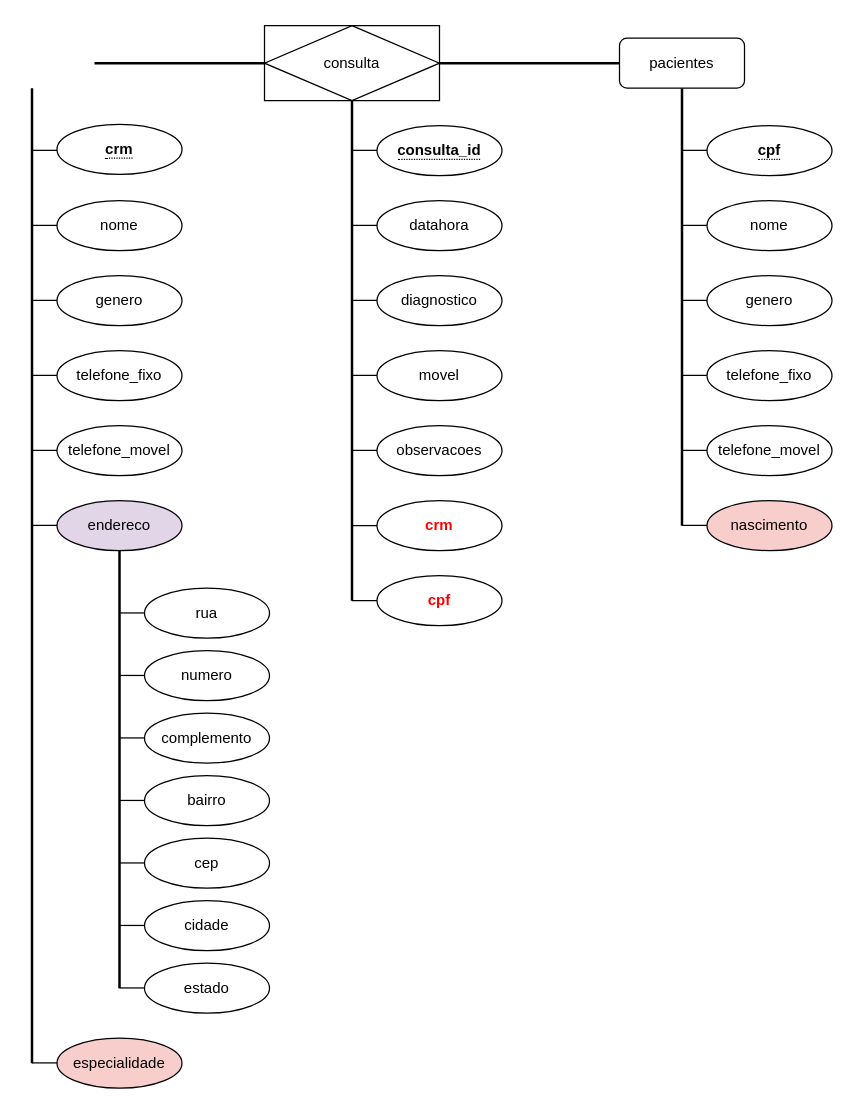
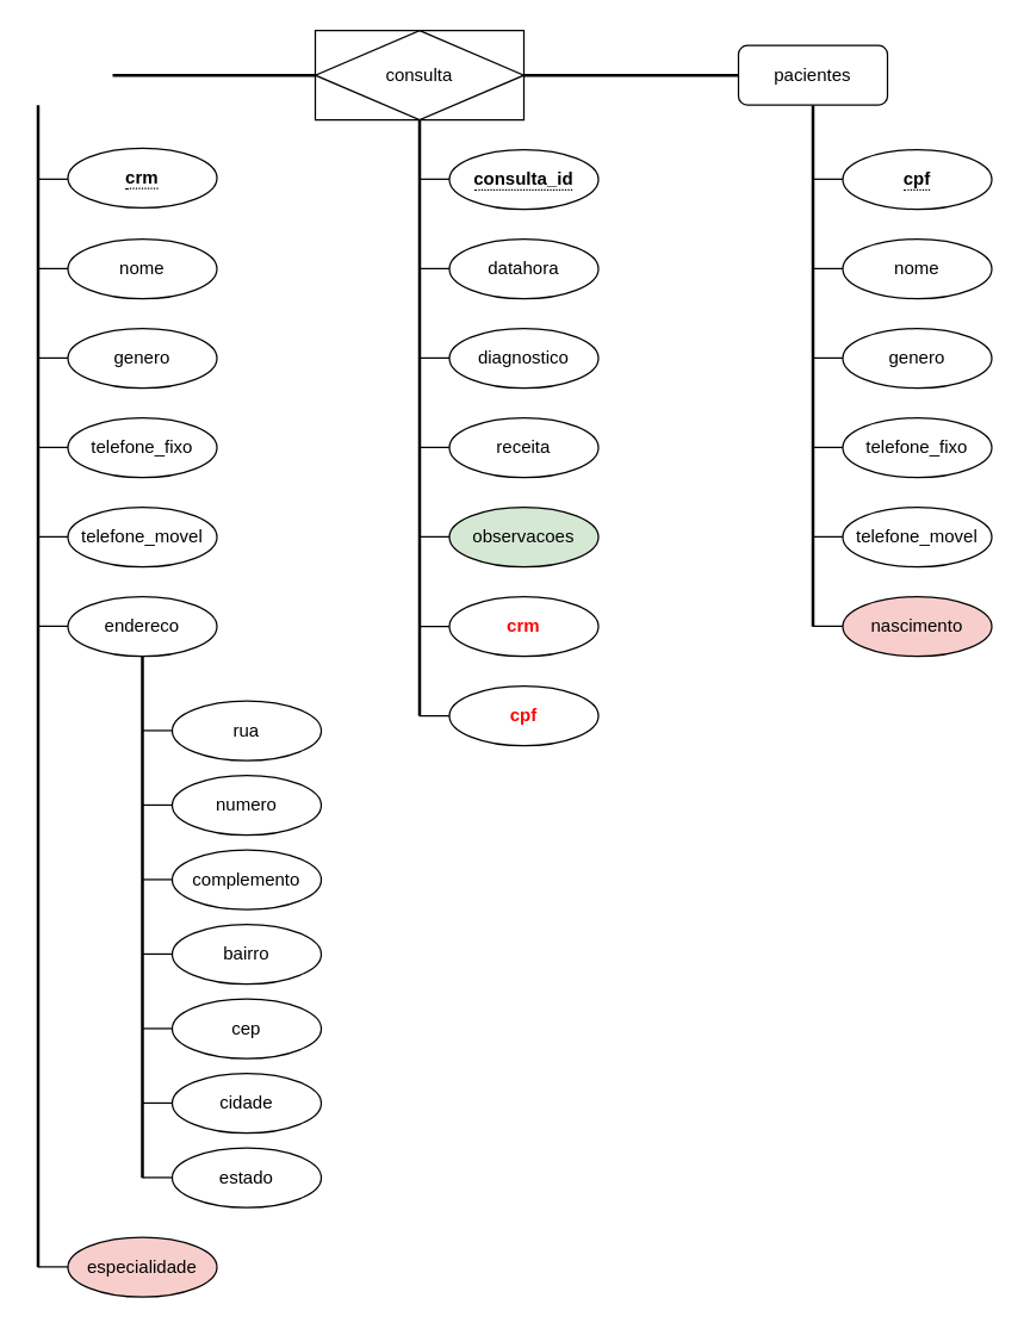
- <mxCell id="16" value="movel" style="ellipse;whiteSpace=wrap;html=1;align=center;" parent="1" vertex="1"><mxGeometry x="301" y="280" width="100" height="40" as="geometry" /></mxCell>
+ <mxCell id="16" value="receita" style="ellipse;whiteSpace=wrap;html=1;align=center;" parent="1" vertex="1"><mxGeometry x="301" y="280" width="100" height="40" as="geometry" /></mxCell>
- <mxCell id="17" value="observacoes" style="ellipse;whiteSpace=wrap;html=1;align=center;" parent="1" vertex="1"><mxGeometry x="301" y="340" width="100" height="40" as="geometry" /></mxCell>
+ <mxCell id="17" value="observacoes" style="ellipse;whiteSpace=wrap;html=1;align=center;fillColor=#d5e8d4;" parent="1" vertex="1"><mxGeometry x="301" y="340" width="100" height="40" as="geometry" /></mxCell>
- <mxCell id="6" value="endereco" style="ellipse;whiteSpace=wrap;html=1;align=center;fillColor=#e1d5e7;" parent="1" vertex="1"><mxGeometry x="45" y="400" width="100" height="40" as="geometry" /></mxCell>
+ <mxCell id="6" value="endereco" style="ellipse;whiteSpace=wrap;html=1;align=center;" parent="1" vertex="1"><mxGeometry x="45" y="400" width="100" height="40" as="geometry" /></mxCell>
